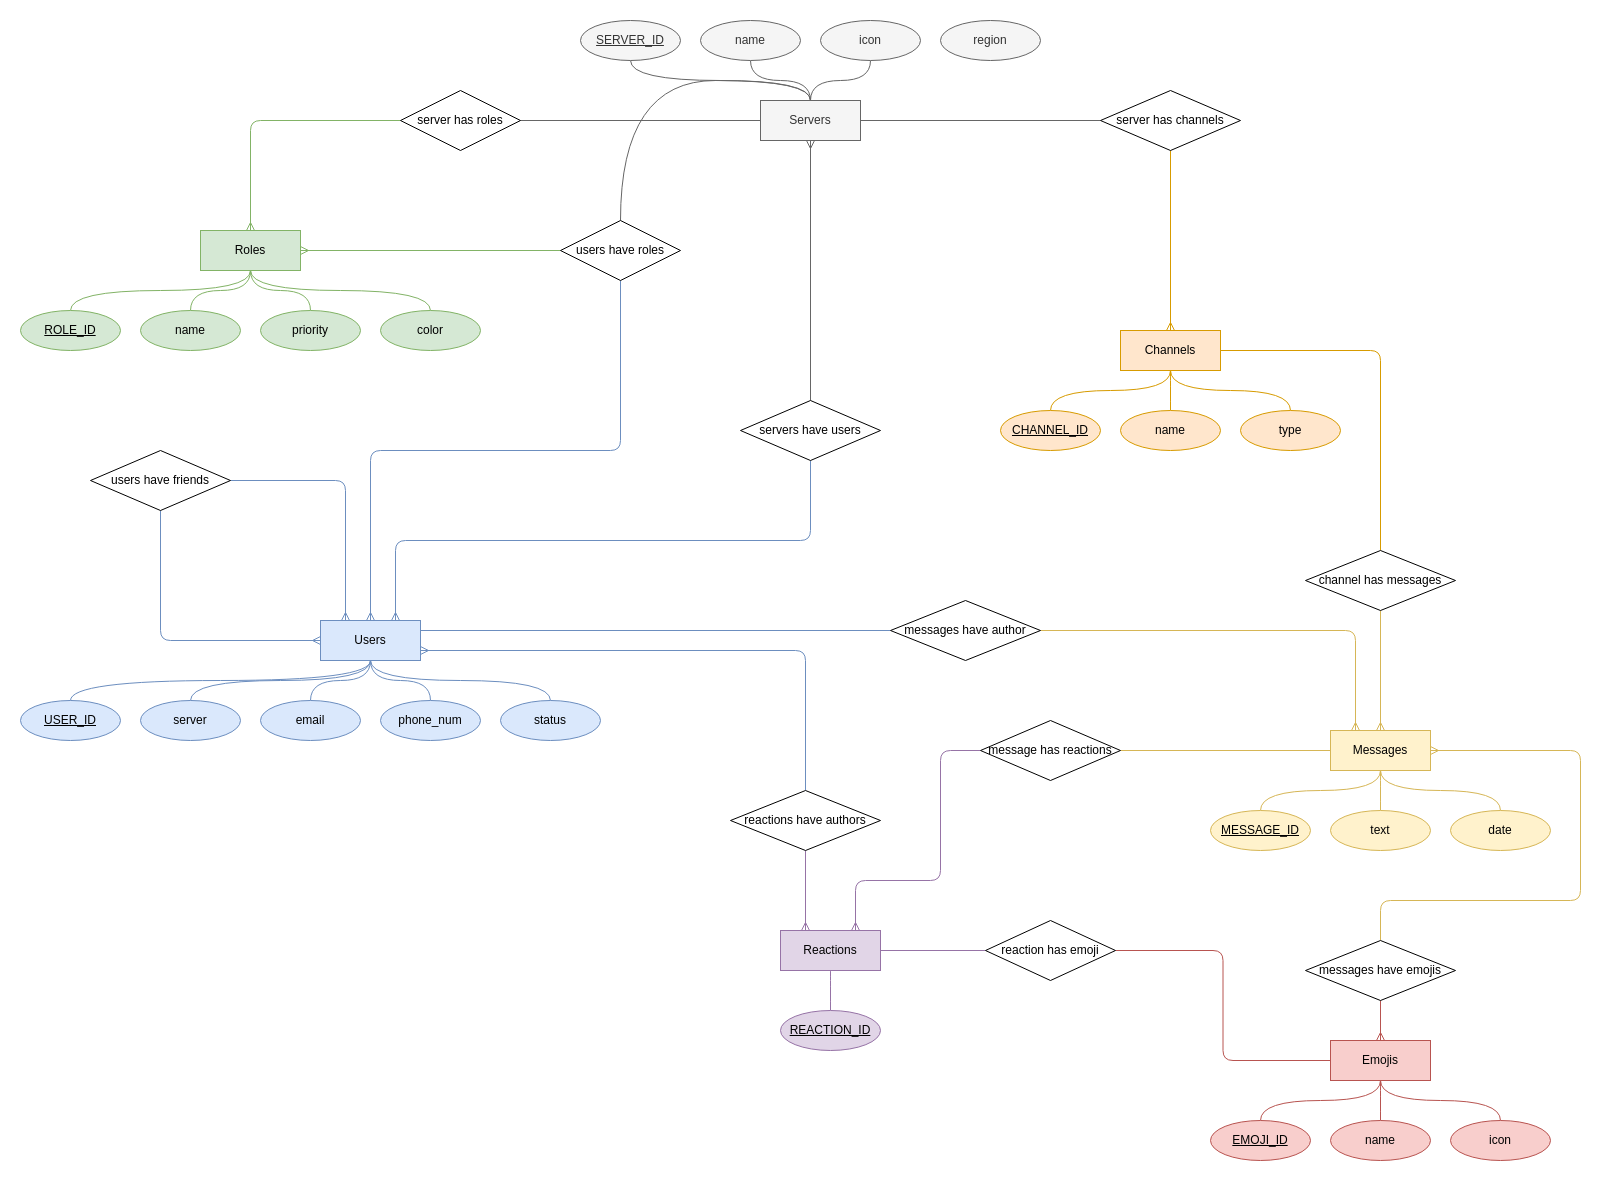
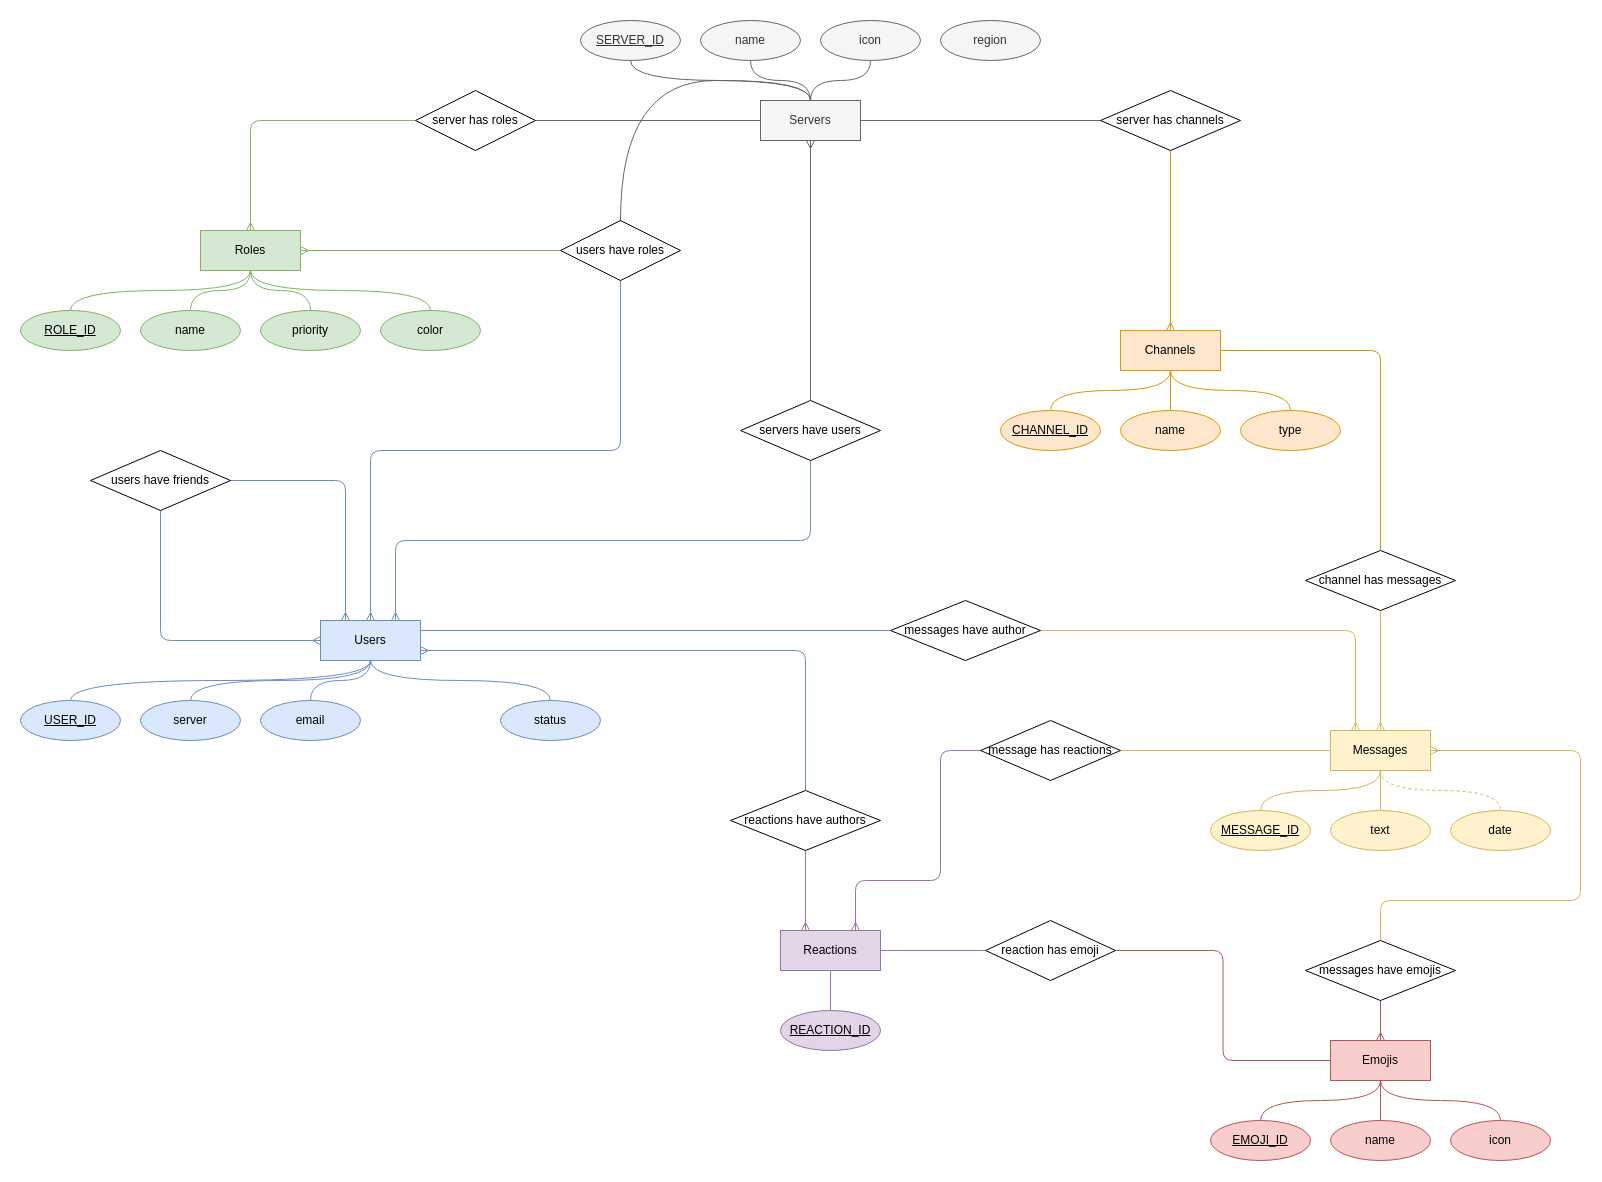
- <mxCell id="76" value="server has roles" style="shape=rhombus;perimeter=rhombusPerimeter;whiteSpace=wrap;html=1;align=center;" vertex="1" parent="1"><mxGeometry x="400" y="90" width="120" height="60" as="geometry" /></mxCell>
+ <mxCell id="76" value="server has roles" style="shape=rhombus;perimeter=rhombusPerimeter;whiteSpace=wrap;html=1;align=center;" vertex="1" parent="1"><mxGeometry x="415" y="90" width="120" height="60" as="geometry" /></mxCell>
- <mxCell id="24" style="edgeStyle=orthogonalEdgeStyle;orthogonalLoop=1;jettySize=auto;html=1;entryX=0.5;entryY=0;entryDx=0;entryDy=0;curved=1;endArrow=none;endFill=0;fillColor=#dae8fc;strokeColor=#6c8ebf;" edge="1" parent="1" source="30" target="45"><mxGeometry relative="1" as="geometry" /></mxCell>
- <mxCell id="45" value="phone_num" style="ellipse;whiteSpace=wrap;html=1;align=center;fillColor=#dae8fc;strokeColor=#6c8ebf;" vertex="1" parent="1"><mxGeometry x="380" y="700" width="100" height="40" as="geometry" /></mxCell>
- <mxCell id="19" style="edgeStyle=orthogonalEdgeStyle;orthogonalLoop=1;jettySize=auto;html=1;entryX=0.5;entryY=0;entryDx=0;entryDy=0;exitX=0.5;exitY=1;exitDx=0;exitDy=0;fillColor=#fff2cc;strokeColor=#d6b656;curved=1;endArrow=none;endFill=0;" edge="1" parent="1" source="20" target="63"><mxGeometry relative="1" as="geometry" /></mxCell>
+ <mxCell id="19" style="edgeStyle=orthogonalEdgeStyle;orthogonalLoop=1;jettySize=auto;html=1;entryX=0.5;entryY=0;entryDx=0;entryDy=0;exitX=0.5;exitY=1;exitDx=0;exitDy=0;fillColor=#fff2cc;strokeColor=#d6b656;curved=1;endArrow=none;endFill=0;dashed=1;" edge="1" parent="1" source="20" target="63"><mxGeometry relative="1" as="geometry" /></mxCell>
